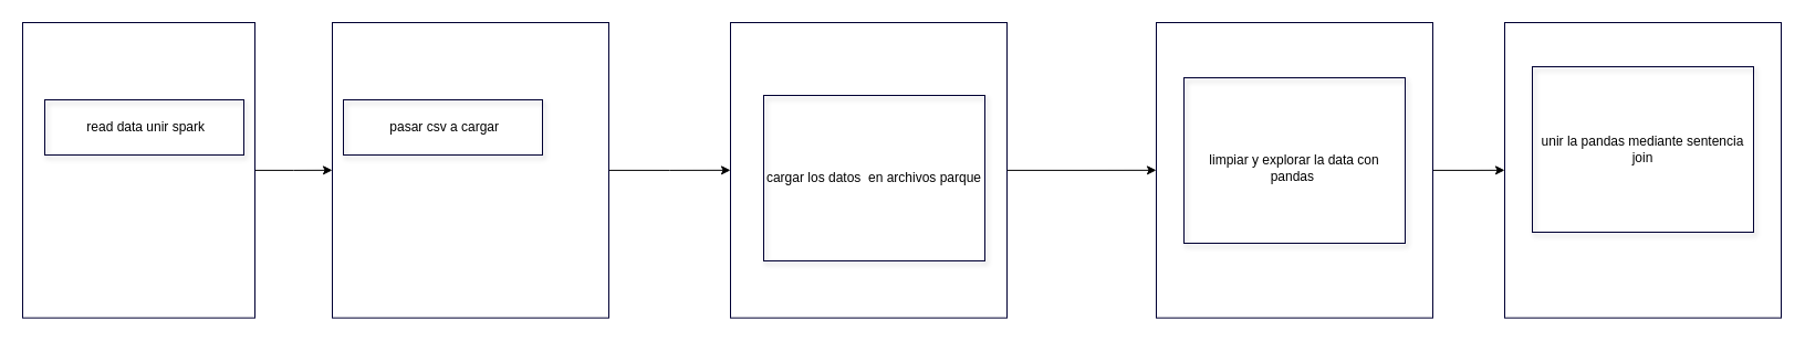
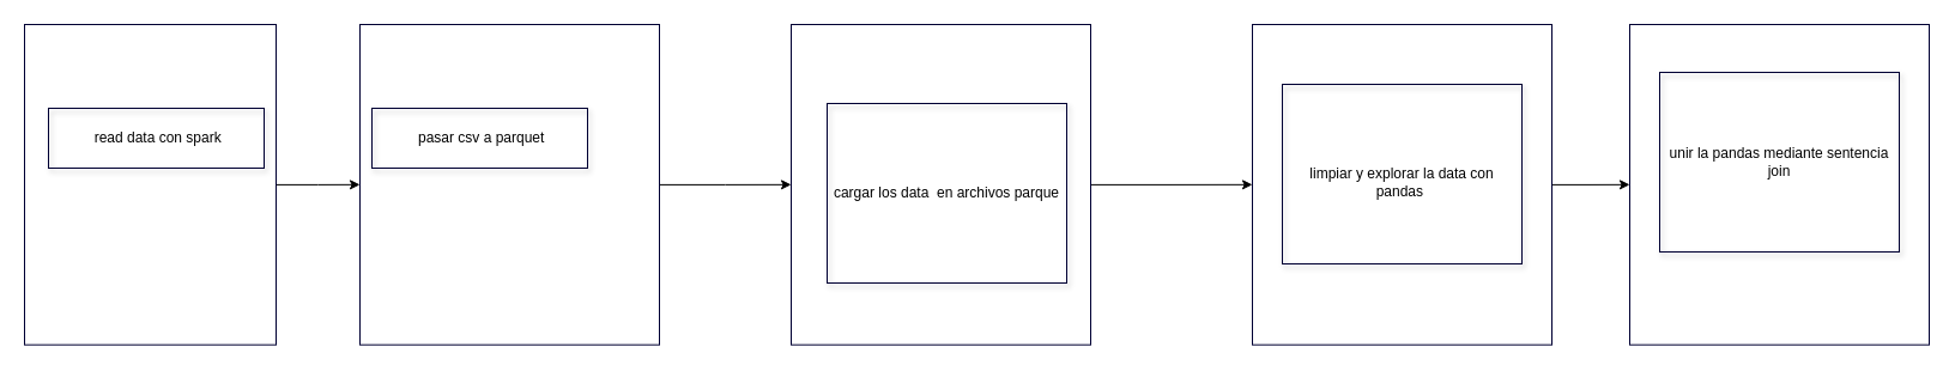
- <mxCell id="4" value="&amp;nbsp;read data unir spark" style="rounded=0;whiteSpace=wrap;html=1;shadow=1;strokeColor=#000033;fillColor=none;" vertex="1" parent="1"><mxGeometry x="40" y="90" width="180" height="50" as="geometry" /></mxCell>
+ <mxCell id="4" value="&amp;nbsp;read data con spark" style="rounded=0;whiteSpace=wrap;html=1;shadow=1;strokeColor=#000033;fillColor=none;" vertex="1" parent="1"><mxGeometry x="40" y="90" width="180" height="50" as="geometry" /></mxCell>
- <mxCell id="8" value="&amp;nbsp;pasar csv a cargar" style="rounded=0;whiteSpace=wrap;html=1;shadow=1;strokeColor=#000033;fillColor=none;" vertex="1" parent="1"><mxGeometry x="310" y="90" width="180" height="50" as="geometry" /></mxCell>
+ <mxCell id="8" value="&amp;nbsp;pasar csv a parquet" style="rounded=0;whiteSpace=wrap;html=1;shadow=1;strokeColor=#000033;fillColor=none;" vertex="1" parent="1"><mxGeometry x="310" y="90" width="180" height="50" as="geometry" /></mxCell>
- <mxCell id="12" value="cargar los datos&amp;nbsp; en archivos parque" style="rounded=0;whiteSpace=wrap;html=1;shadow=1;strokeColor=#000033;fillColor=none;" vertex="1" parent="1"><mxGeometry x="690" y="86" width="200" height="150" as="geometry" /></mxCell>
+ <mxCell id="12" value="cargar los data&amp;nbsp; en archivos parque" style="rounded=0;whiteSpace=wrap;html=1;shadow=1;strokeColor=#000033;fillColor=none;" vertex="1" parent="1"><mxGeometry x="690" y="86" width="200" height="150" as="geometry" /></mxCell>
